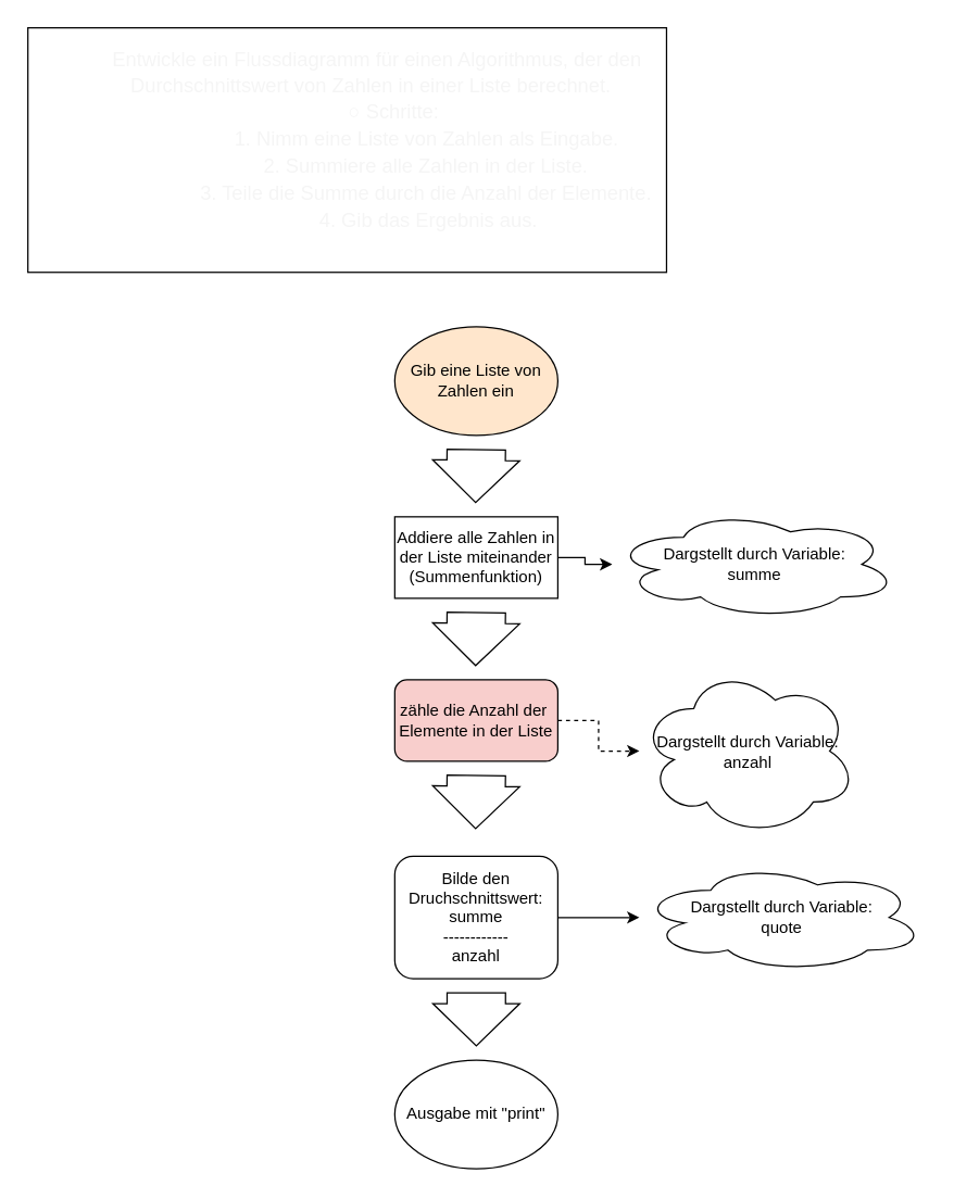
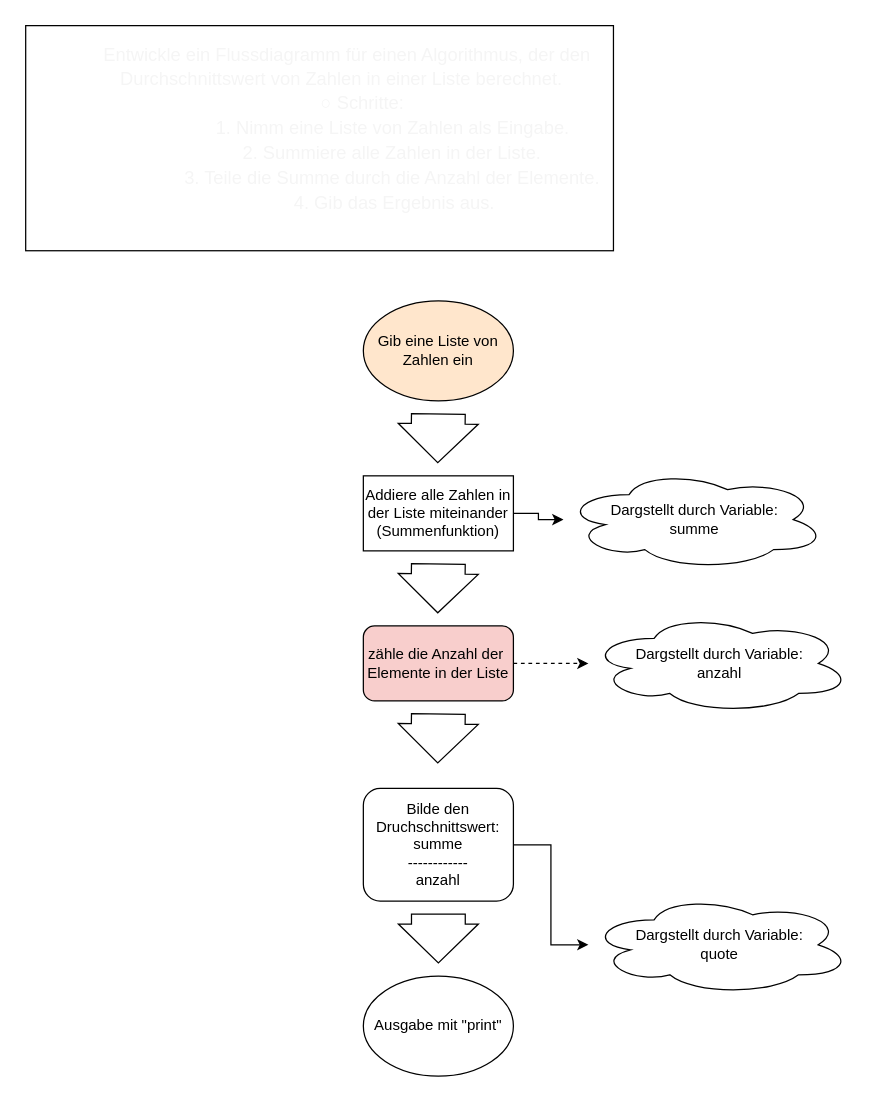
- <mxCell id="9" value="Dargstellt durch Variable:&lt;div&gt;anzahl&lt;/div&gt;" style="ellipse;shape=cloud;whiteSpace=wrap;html=1;" vertex="1" parent="1"><mxGeometry x="470" y="490" width="160" height="125" as="geometry" /></mxCell>
+ <mxCell id="9" value="Dargstellt durch Variable:&lt;div&gt;anzahl&lt;/div&gt;" style="ellipse;shape=cloud;whiteSpace=wrap;html=1;" vertex="1" parent="1"><mxGeometry x="470" y="490" width="210" height="80" as="geometry" /></mxCell>
- <mxCell id="16" value="Dargstellt durch Variable:&lt;div&gt;quote&lt;/div&gt;" style="ellipse;shape=cloud;whiteSpace=wrap;html=1;" vertex="1" parent="1"><mxGeometry x="470" y="635" width="210" height="80" as="geometry" /></mxCell>
+ <mxCell id="16" value="Dargstellt durch Variable:&lt;div&gt;quote&lt;/div&gt;" style="ellipse;shape=cloud;whiteSpace=wrap;html=1;" vertex="1" parent="1"><mxGeometry x="470" y="715" width="210" height="80" as="geometry" /></mxCell>
